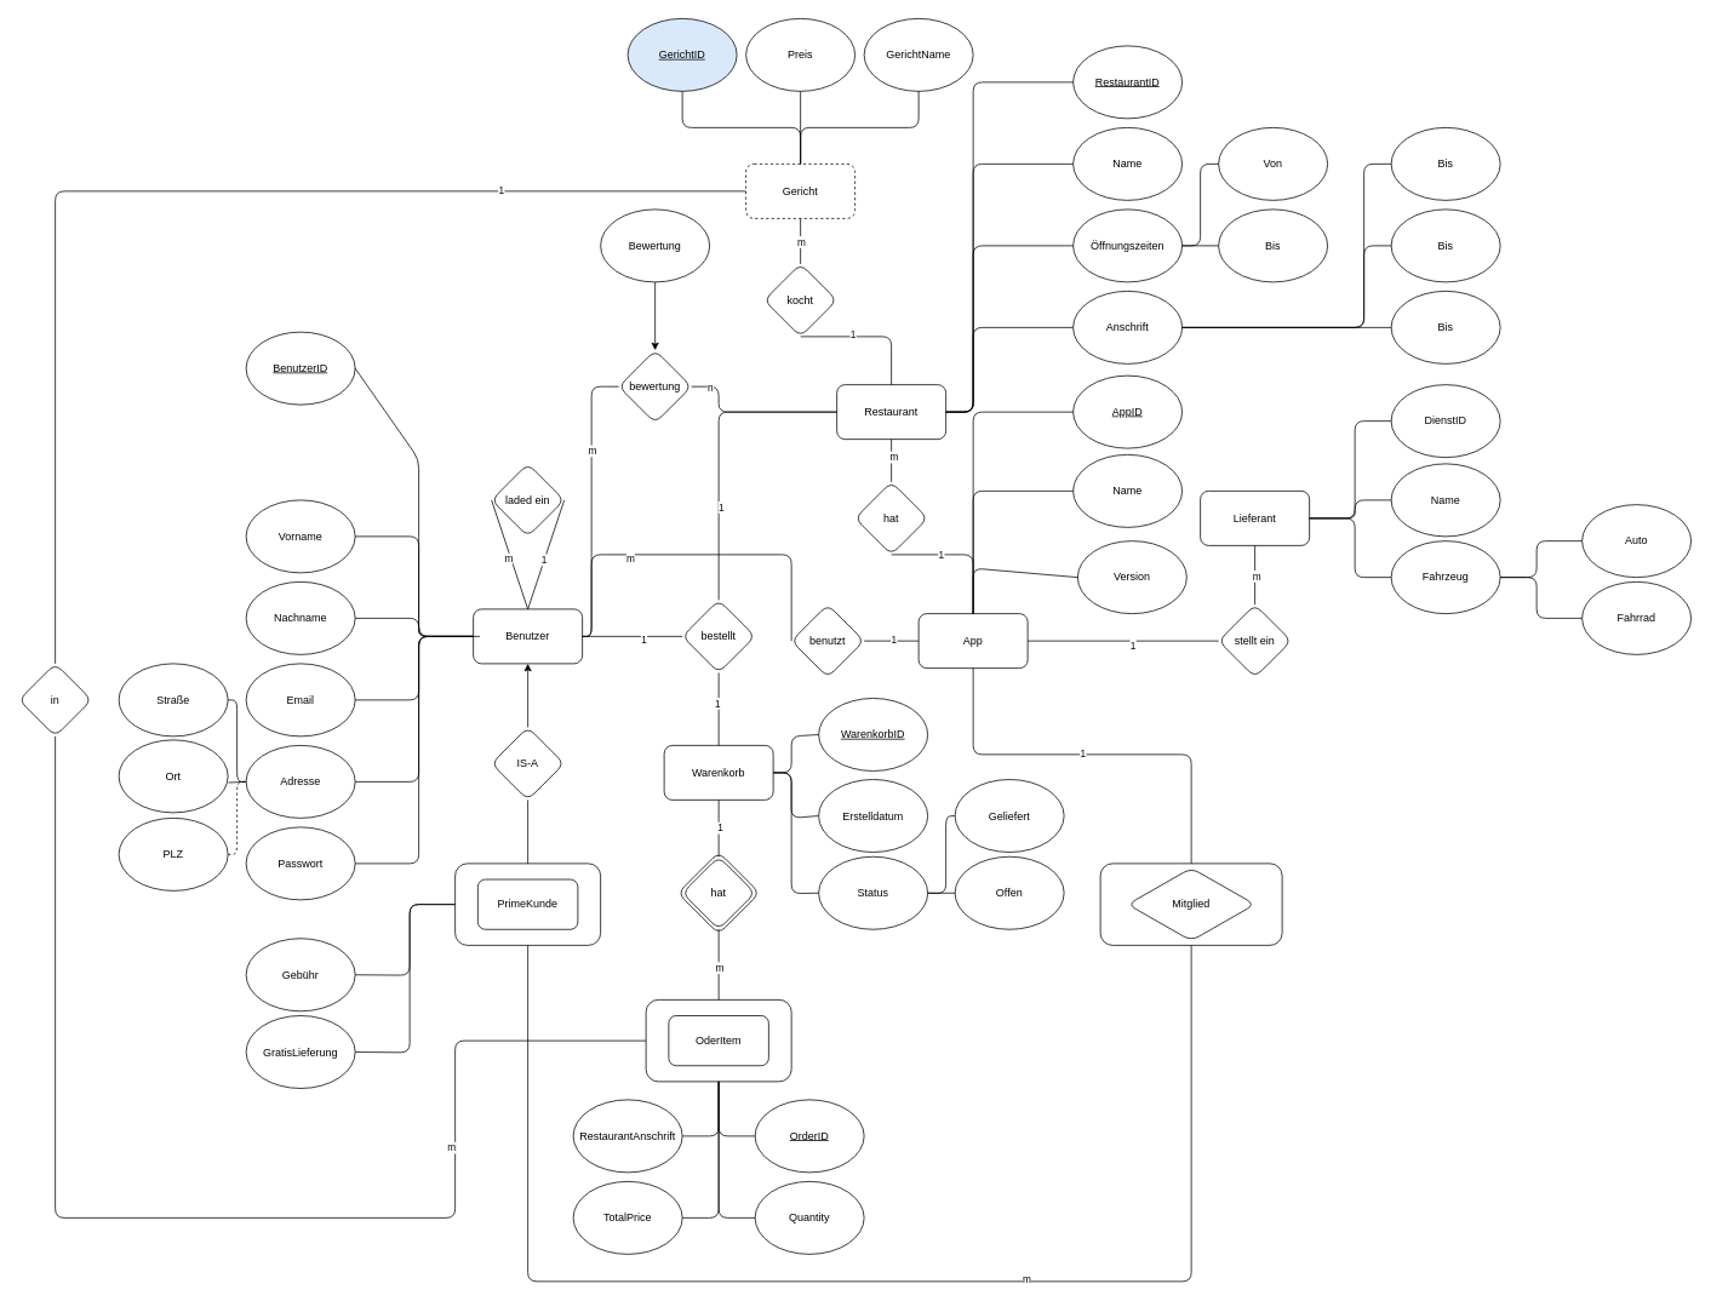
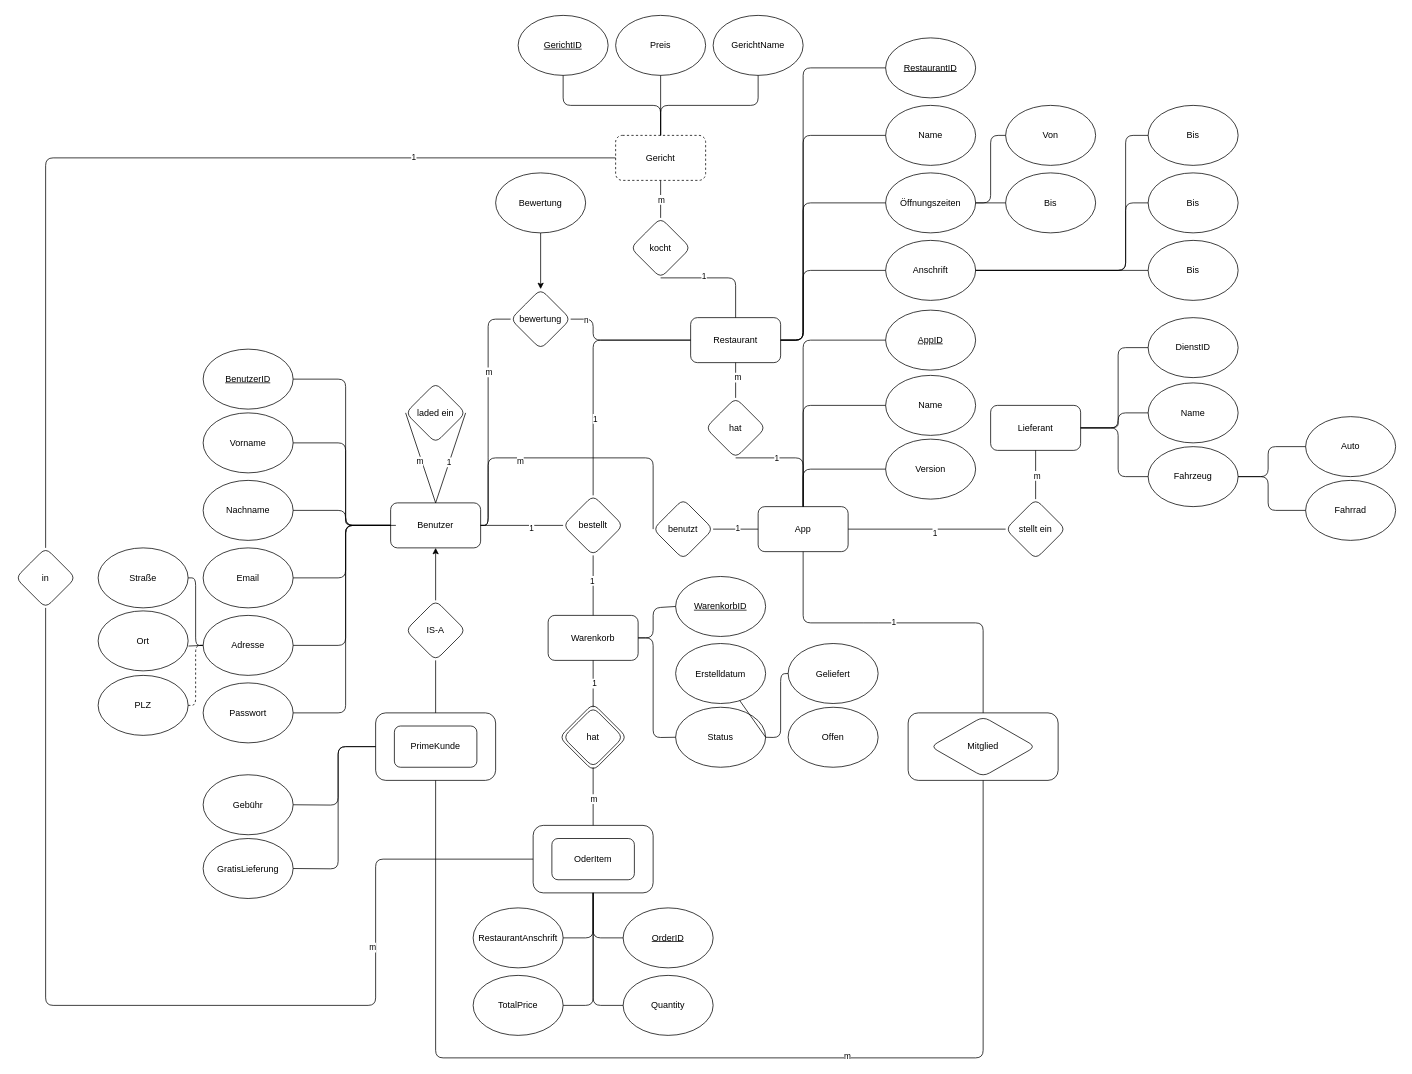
- <mxCell id="100" value="&lt;u&gt;GerichtID&lt;/u&gt;" style="ellipse;whiteSpace=wrap;html=1;rounded=1;fillColor=#dae8fc;" parent="1" vertex="1"><mxGeometry x="690" y="20" width="120" height="80" as="geometry" /></mxCell>
+ <mxCell id="100" value="&lt;u&gt;GerichtID&lt;/u&gt;" style="ellipse;whiteSpace=wrap;html=1;rounded=1;" parent="1" vertex="1"><mxGeometry x="690" y="20" width="120" height="80" as="geometry" /></mxCell>
- <mxCell id="14" value="&lt;u&gt;BenutzerID&lt;/u&gt;" style="ellipse;whiteSpace=wrap;html=1;rounded=1;" parent="1" vertex="1"><mxGeometry x="270" y="365" width="120" height="80" as="geometry" /></mxCell>
+ <mxCell id="14" value="&lt;u&gt;BenutzerID&lt;/u&gt;" style="ellipse;whiteSpace=wrap;html=1;rounded=1;" parent="1" vertex="1"><mxGeometry x="270" y="465" width="120" height="80" as="geometry" /></mxCell>
- <mxCell id="38" value="Version" style="ellipse;whiteSpace=wrap;html=1;rounded=1;" parent="1" vertex="1"><mxGeometry x="1185" y="595" width="120" height="80" as="geometry" /></mxCell>
+ <mxCell id="38" value="Version" style="ellipse;whiteSpace=wrap;html=1;rounded=1;" parent="1" vertex="1"><mxGeometry x="1180" y="585" width="120" height="80" as="geometry" /></mxCell>
- <mxCell id="134" value="" style="endArrow=none;html=1;entryX=1;entryY=0.5;entryDx=0;entryDy=0;exitX=0;exitY=0.5;exitDx=0;exitDy=0;" parent="1" source="132" target="8" edge="1"><mxGeometry width="50" height="50" relative="1" as="geometry"><mxPoint x="930" y="1040" as="sourcePoint" /><mxPoint x="980" y="990" as="targetPoint" /><Array as="points"><mxPoint x="870" y="900" /><mxPoint x="870" y="850" /></Array></mxGeometry></mxCell>
- <mxCell id="139" value="" style="endArrow=none;html=1;entryX=0;entryY=0.5;entryDx=0;entryDy=0;exitX=1;exitY=0.5;exitDx=0;exitDy=0;" parent="1" source="133" target="137" edge="1"><mxGeometry width="50" height="50" relative="1" as="geometry"><mxPoint x="1370" y="1020" as="sourcePoint" /><mxPoint x="1420" y="970" as="targetPoint" /></mxGeometry></mxCell>
+ <mxCell id="139" value="" style="endArrow=none;html=1;exitX=1;exitY=0.5;exitDx=0;exitDy=0;" parent="1" source="133" target="132" edge="1"><mxGeometry width="50" height="50" relative="1" as="geometry"><mxPoint x="1370" y="1020" as="sourcePoint" /><mxPoint x="1420" y="970" as="targetPoint" /></mxGeometry></mxCell>
